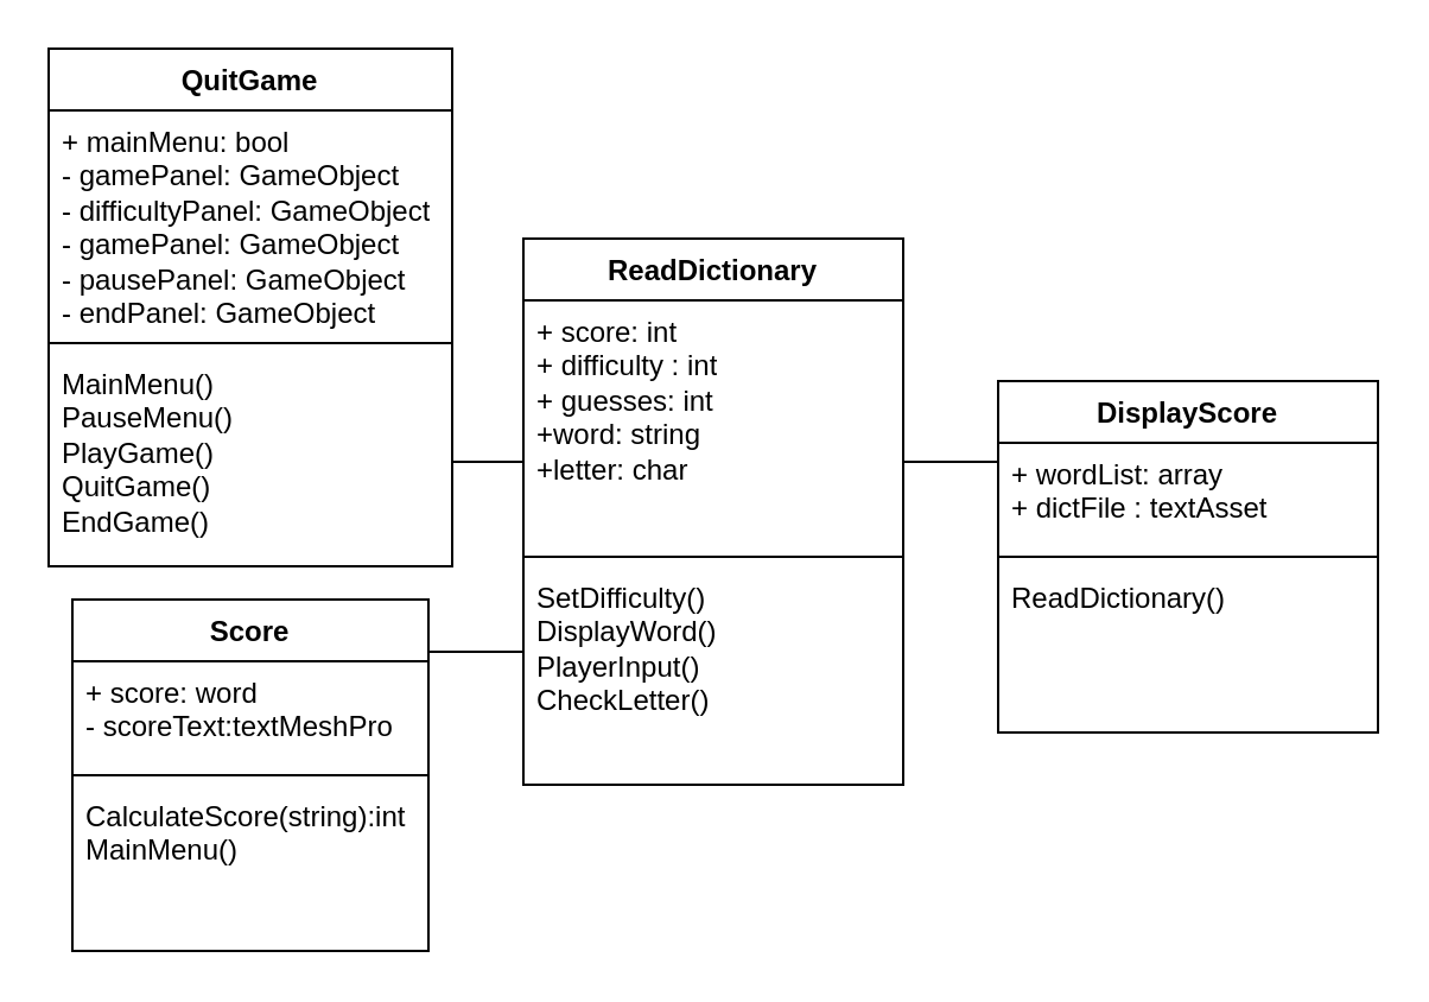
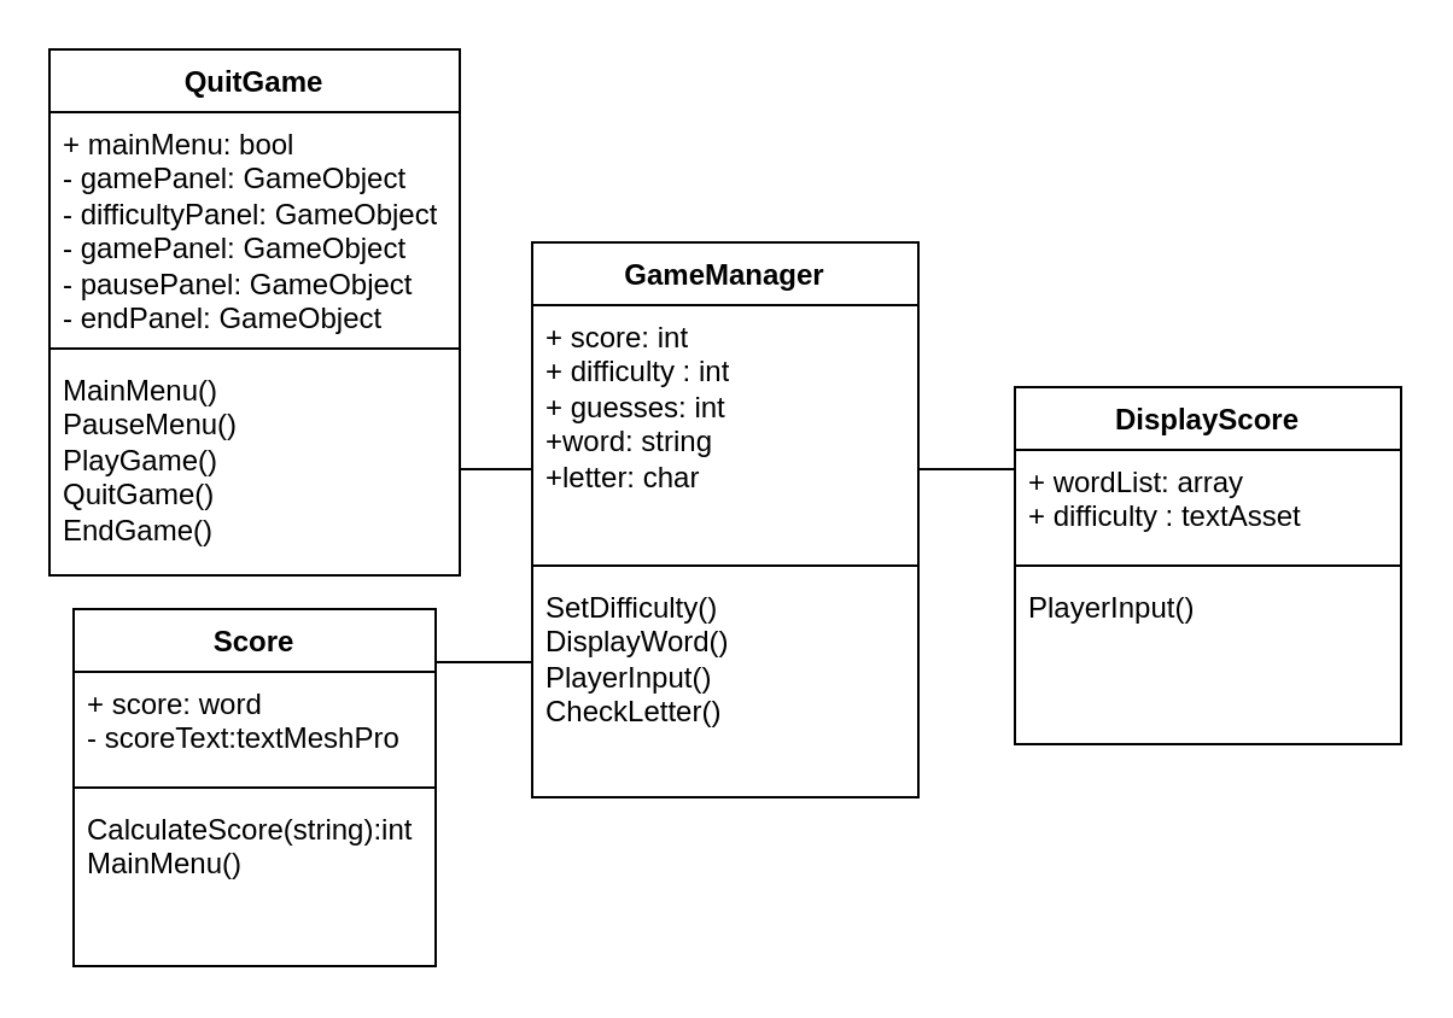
- <mxCell id="6" value="ReadDictionary" style="swimlane;fontStyle=1;align=center;verticalAlign=top;childLayout=stackLayout;horizontal=1;startSize=26;horizontalStack=0;resizeParent=1;resizeParentMax=0;resizeLast=0;collapsible=1;marginBottom=0;whiteSpace=wrap;html=1;" parent="1" vertex="1"><mxGeometry x="220" y="100" width="160" height="230" as="geometry" /></mxCell>
+ <mxCell id="6" value="GameManager" style="swimlane;fontStyle=1;align=center;verticalAlign=top;childLayout=stackLayout;horizontal=1;startSize=26;horizontalStack=0;resizeParent=1;resizeParentMax=0;resizeLast=0;collapsible=1;marginBottom=0;whiteSpace=wrap;html=1;" parent="1" vertex="1"><mxGeometry x="220" y="100" width="160" height="230" as="geometry" /></mxCell>
- <mxCell id="15" value="&lt;div&gt;+ wordList: array&lt;/div&gt;&lt;div&gt;+ dictFile : textAsset&lt;br&gt;&lt;/div&gt;" style="text;strokeColor=none;fillColor=none;align=left;verticalAlign=top;spacingLeft=4;spacingRight=4;overflow=hidden;rotatable=0;points=[[0,0.5],[1,0.5]];portConstraint=eastwest;whiteSpace=wrap;html=1;" vertex="1" parent="14"><mxGeometry y="26" width="160" height="44" as="geometry" /></mxCell>
+ <mxCell id="15" value="&lt;div&gt;+ wordList: array&lt;/div&gt;&lt;div&gt;+ difficulty : textAsset&lt;br&gt;&lt;/div&gt;" style="text;strokeColor=none;fillColor=none;align=left;verticalAlign=top;spacingLeft=4;spacingRight=4;overflow=hidden;rotatable=0;points=[[0,0.5],[1,0.5]];portConstraint=eastwest;whiteSpace=wrap;html=1;" vertex="1" parent="14"><mxGeometry y="26" width="160" height="44" as="geometry" /></mxCell>
- <mxCell id="17" value="ReadDictionary()" style="text;strokeColor=none;fillColor=none;align=left;verticalAlign=top;spacingLeft=4;spacingRight=4;overflow=hidden;rotatable=0;points=[[0,0.5],[1,0.5]];portConstraint=eastwest;whiteSpace=wrap;html=1;" vertex="1" parent="14"><mxGeometry y="78" width="160" height="70" as="geometry" /></mxCell>
+ <mxCell id="17" value="PlayerInput()" style="text;strokeColor=none;fillColor=none;align=left;verticalAlign=top;spacingLeft=4;spacingRight=4;overflow=hidden;rotatable=0;points=[[0,0.5],[1,0.5]];portConstraint=eastwest;whiteSpace=wrap;html=1;" vertex="1" parent="14"><mxGeometry y="78" width="160" height="70" as="geometry" /></mxCell>
